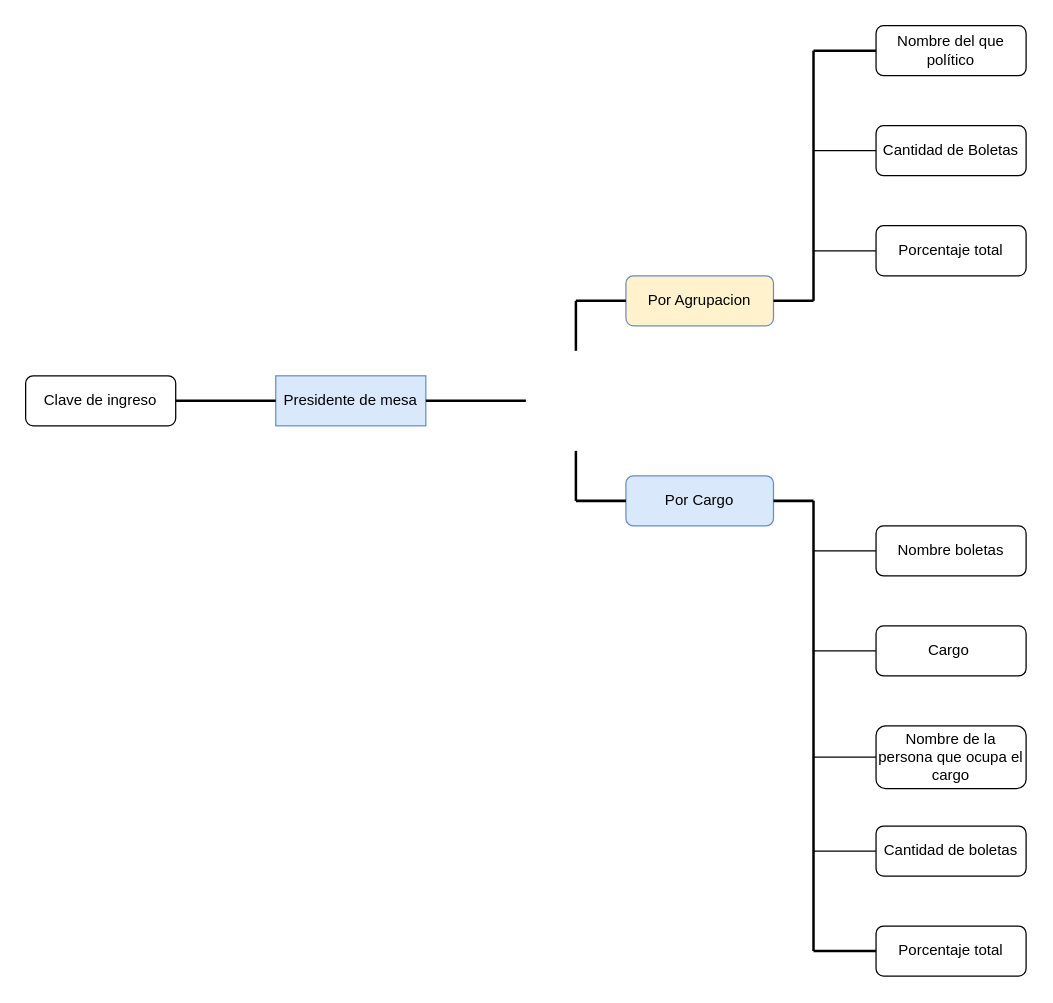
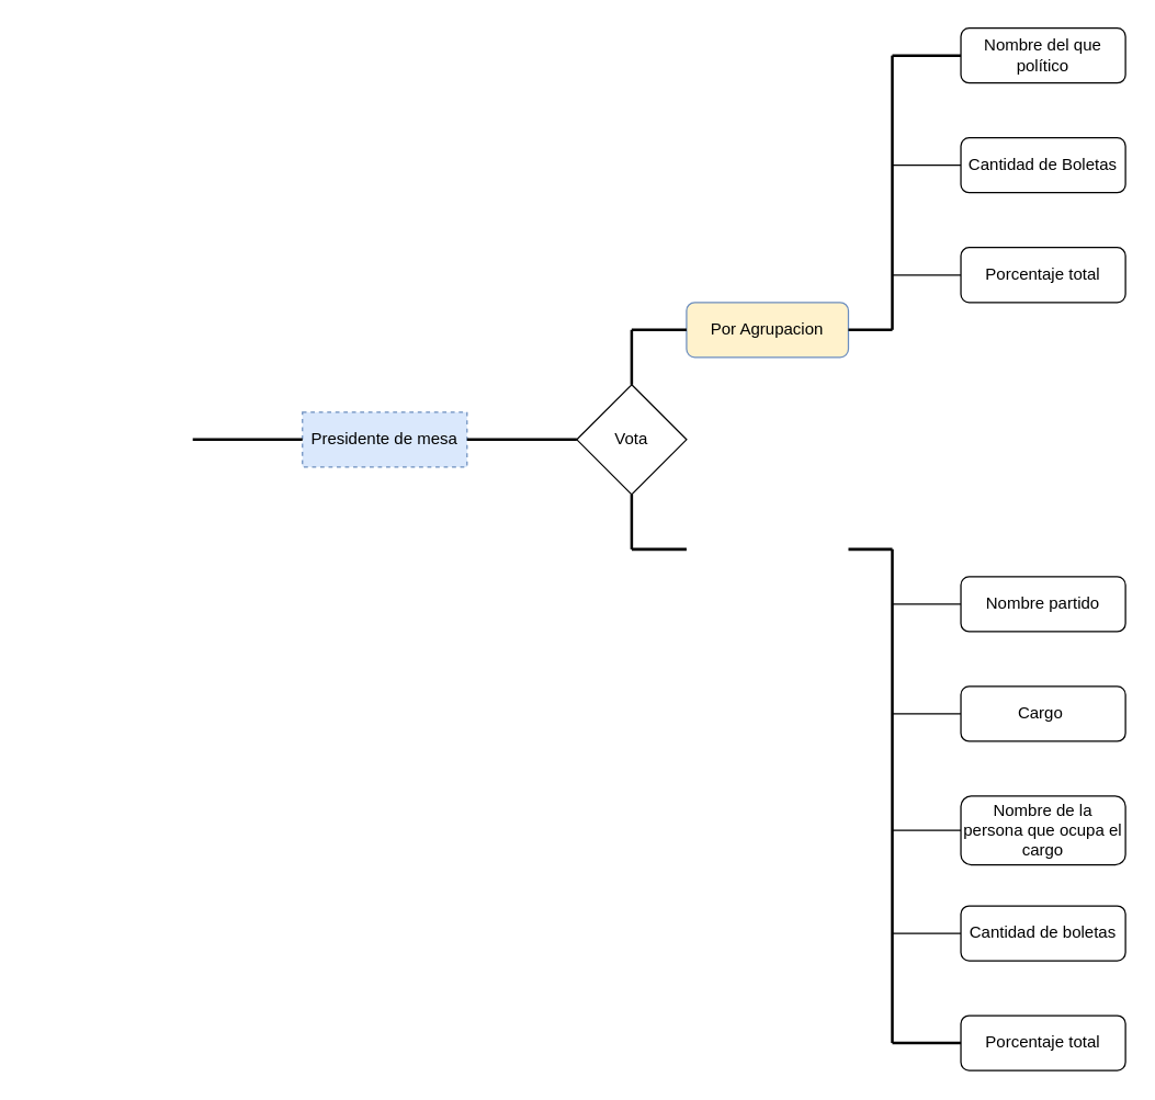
- <mxCell id="3" value="Clave de ingreso" style="rounded=1;whiteSpace=wrap;html=1;" vertex="1" parent="1"><mxGeometry y="300" width="120" height="40" as="geometry" x="20" /></mxCell>
- <mxCell id="2" value="Presidente de mesa" style="rounded=0;whiteSpace=wrap;html=1;fillColor=#dae8fc;strokeColor=#6c8ebf;" vertex="1" parent="1"><mxGeometry x="220" y="300" width="120" height="40" as="geometry" /></mxCell>
+ <mxCell id="2" value="Presidente de mesa" style="rounded=0;whiteSpace=wrap;html=1;fillColor=#dae8fc;strokeColor=#6c8ebf;dashed=1;" vertex="1" parent="1"><mxGeometry x="220" y="300" width="120" height="40" as="geometry" /></mxCell>
+ <mxCell id="6" value="Vota" style="rhombus;whiteSpace=wrap;html=1;" vertex="1" parent="1"><mxGeometry x="420" y="280" width="80" height="80" as="geometry" /></mxCell>
- <mxCell id="7" value="Por Cargo" style="rounded=1;whiteSpace=wrap;html=1;fillColor=#dae8fc;strokeColor=#6c8ebf;" vertex="1" parent="1"><mxGeometry x="500" y="380" width="118" height="40" as="geometry" /></mxCell>
- <mxCell id="20" value="Nombre boletas" style="rounded=1;whiteSpace=wrap;html=1;" vertex="1" parent="1"><mxGeometry x="700" y="420" width="120" height="40" as="geometry" /></mxCell>
+ <mxCell id="20" value="Nombre partido" style="rounded=1;whiteSpace=wrap;html=1;" vertex="1" parent="1"><mxGeometry x="700" y="420" width="120" height="40" as="geometry" /></mxCell>
